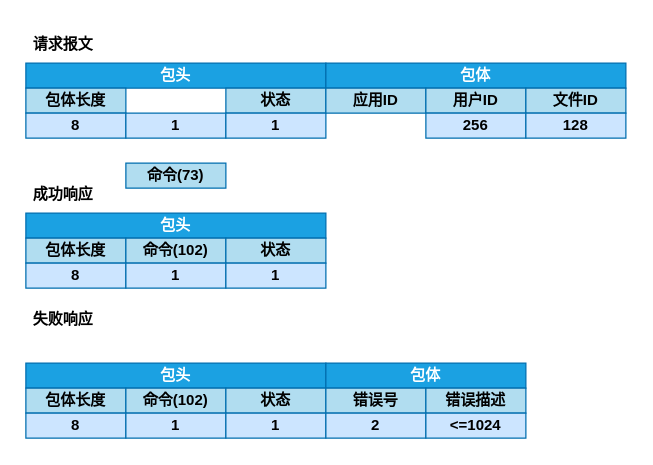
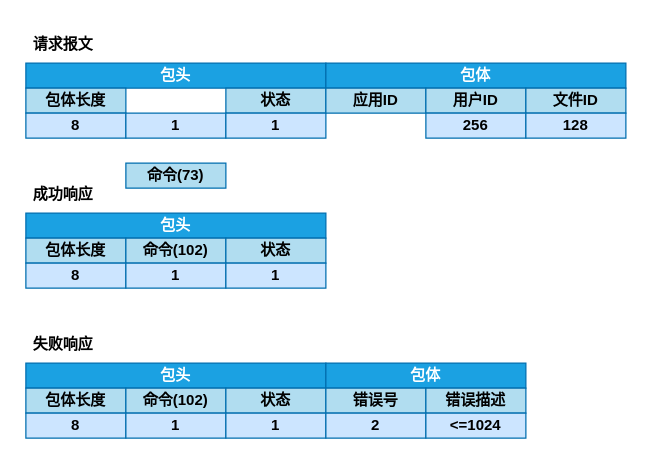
- <mxCell id="15" value="&lt;b&gt;失败响应&lt;/b&gt;" style="text;html=1;strokeColor=none;fillColor=none;align=center;verticalAlign=middle;whiteSpace=wrap;rounded=0;" vertex="1" parent="1"><mxGeometry x="20" y="240" width="60" height="30" as="geometry" /></mxCell>
+ <mxCell id="15" value="&lt;b&gt;失败响应&lt;/b&gt;" style="text;html=1;strokeColor=none;fillColor=none;align=center;verticalAlign=middle;whiteSpace=wrap;rounded=0;" vertex="1" parent="1"><mxGeometry x="20" y="260" width="60" height="30" as="geometry" /></mxCell>
